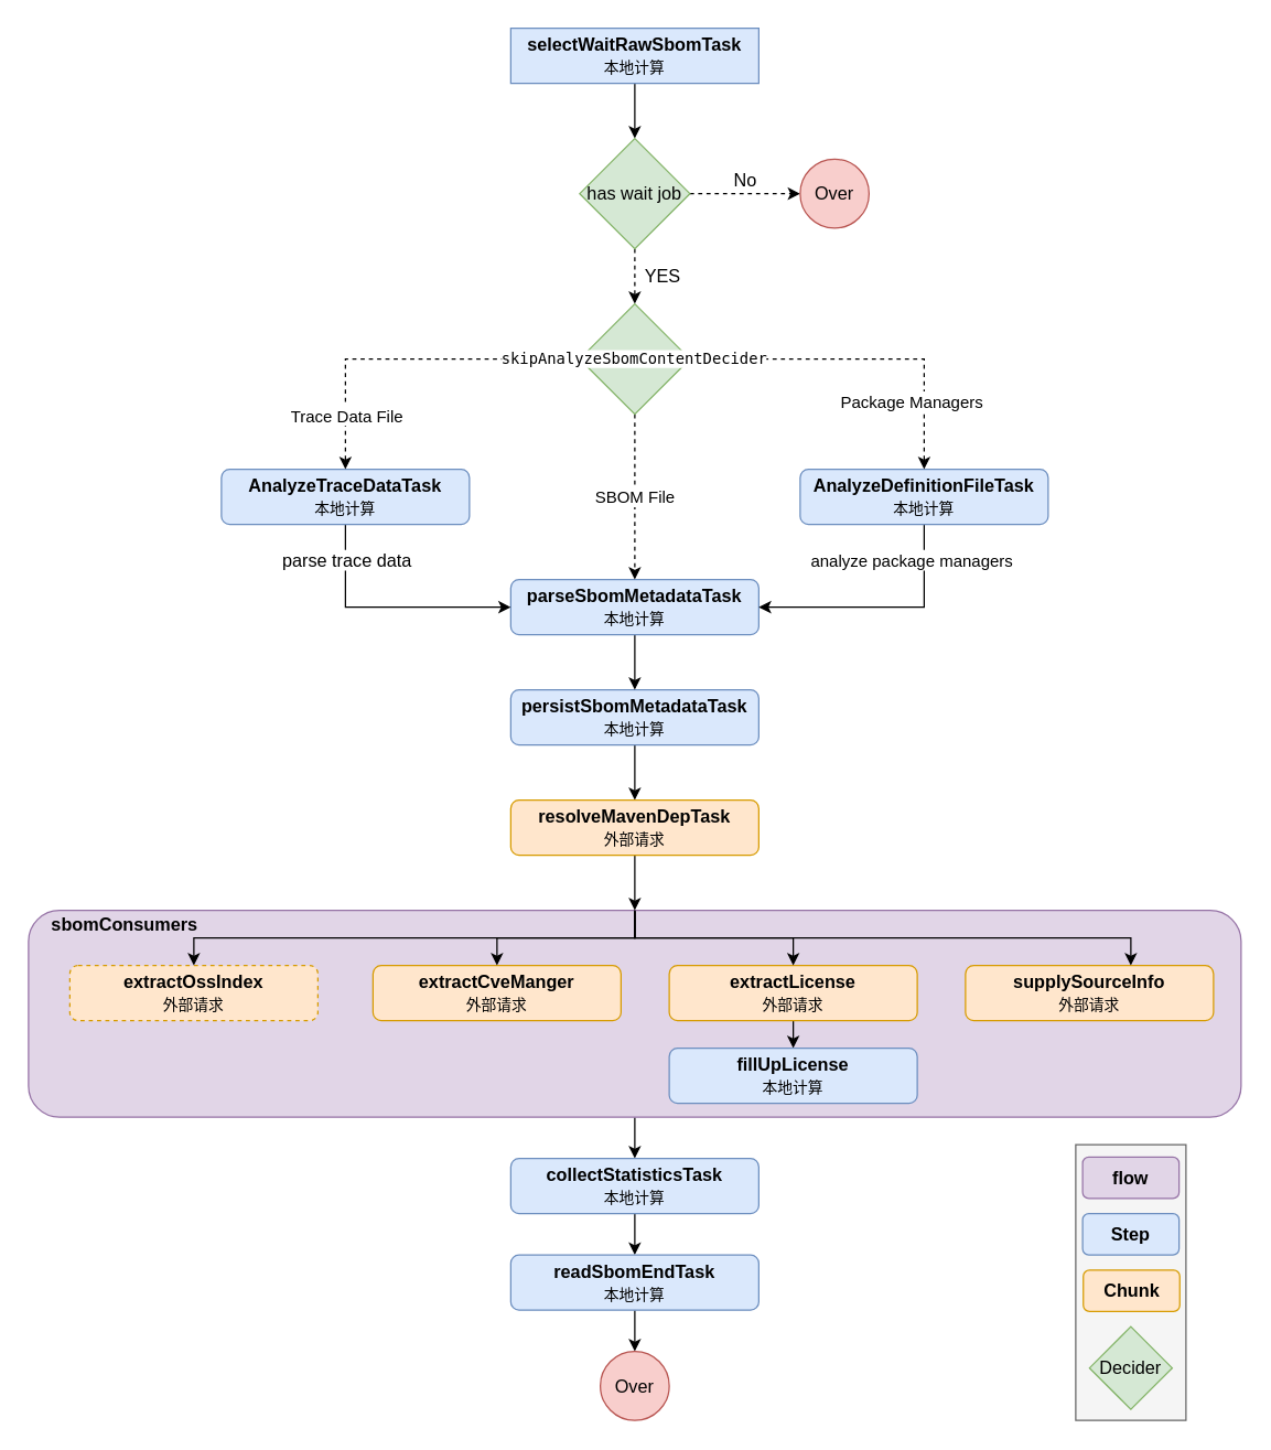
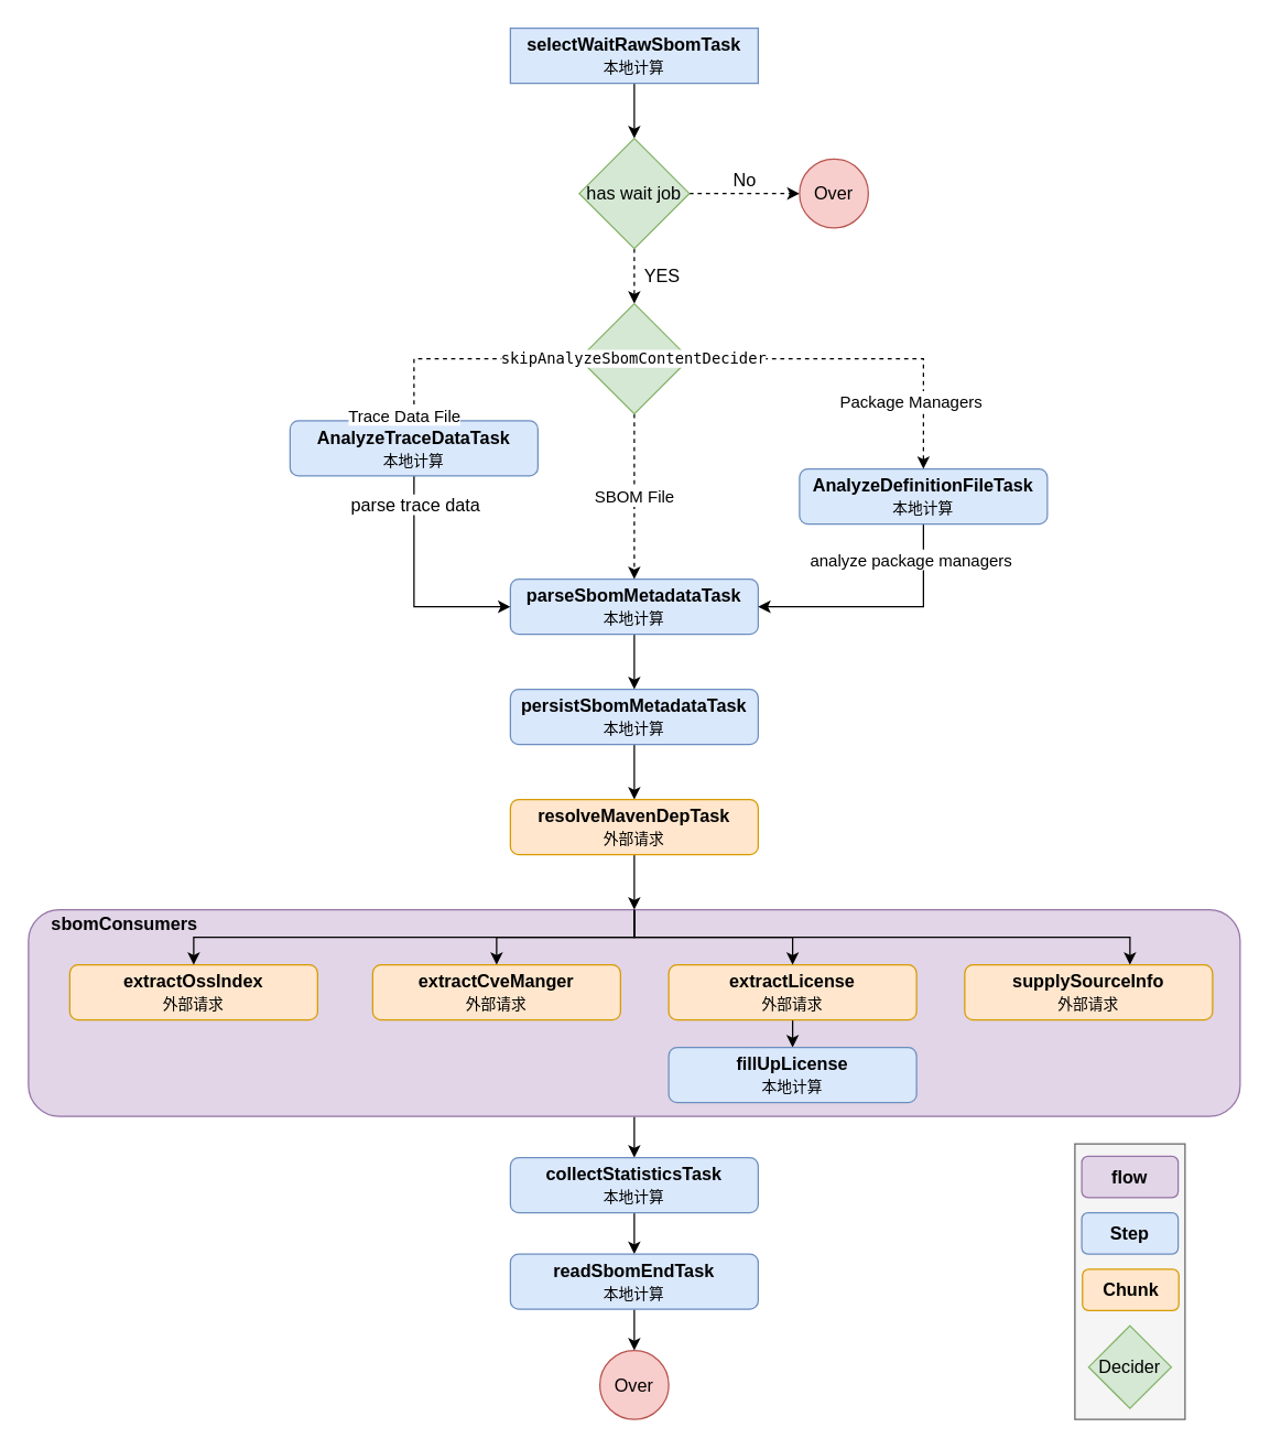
- <mxCell id="14" value="AnalyzeTraceDataTask&lt;br&gt;&lt;span style=&quot;font-size: 11px; font-weight: 400;&quot;&gt;本地计算&lt;/span&gt;" style="rounded=1;whiteSpace=wrap;html=1;fillColor=#dae8fc;strokeColor=#6c8ebf;fontSize=13;fontStyle=1" parent="1" vertex="1"><mxGeometry x="160" y="340" width="180" height="40" as="geometry" /></mxCell>
+ <mxCell id="14" value="AnalyzeTraceDataTask&lt;br&gt;&lt;span style=&quot;font-size: 11px; font-weight: 400;&quot;&gt;本地计算&lt;/span&gt;" style="rounded=1;whiteSpace=wrap;html=1;fillColor=#dae8fc;strokeColor=#6c8ebf;fontSize=13;fontStyle=1" parent="1" vertex="1"><mxGeometry x="210" y="305" width="180" height="40" as="geometry" /></mxCell>
- <mxCell id="29" value="extractOssIndex&lt;br&gt;&lt;span style=&quot;font-size: 11px; font-weight: 400;&quot;&gt;外部请求&lt;/span&gt;" style="rounded=1;whiteSpace=wrap;html=1;fillColor=#ffe6cc;strokeColor=#d79b00;fontSize=13;fontStyle=1;dashed=1;" parent="1" vertex="1"><mxGeometry x="50" y="700" width="180" height="40" as="geometry" /></mxCell>
+ <mxCell id="29" value="extractOssIndex&lt;br&gt;&lt;span style=&quot;font-size: 11px; font-weight: 400;&quot;&gt;外部请求&lt;/span&gt;" style="rounded=1;whiteSpace=wrap;html=1;fillColor=#ffe6cc;strokeColor=#d79b00;fontSize=13;fontStyle=1" parent="1" vertex="1"><mxGeometry x="50" y="700" width="180" height="40" as="geometry" /></mxCell>
